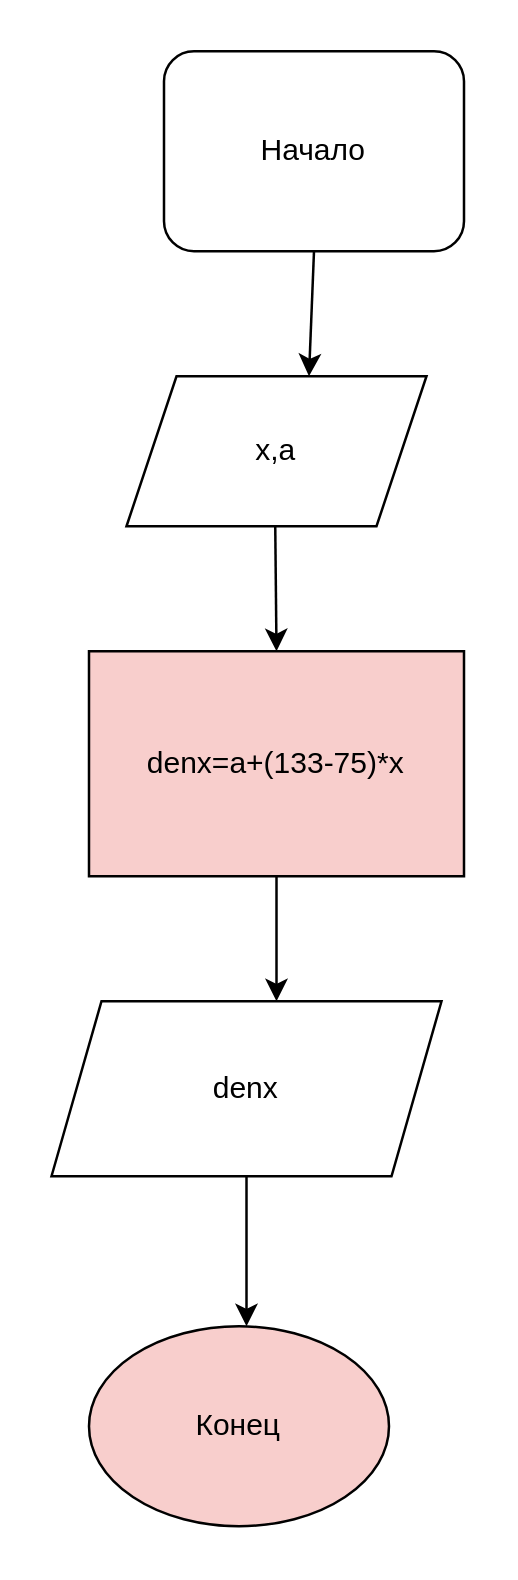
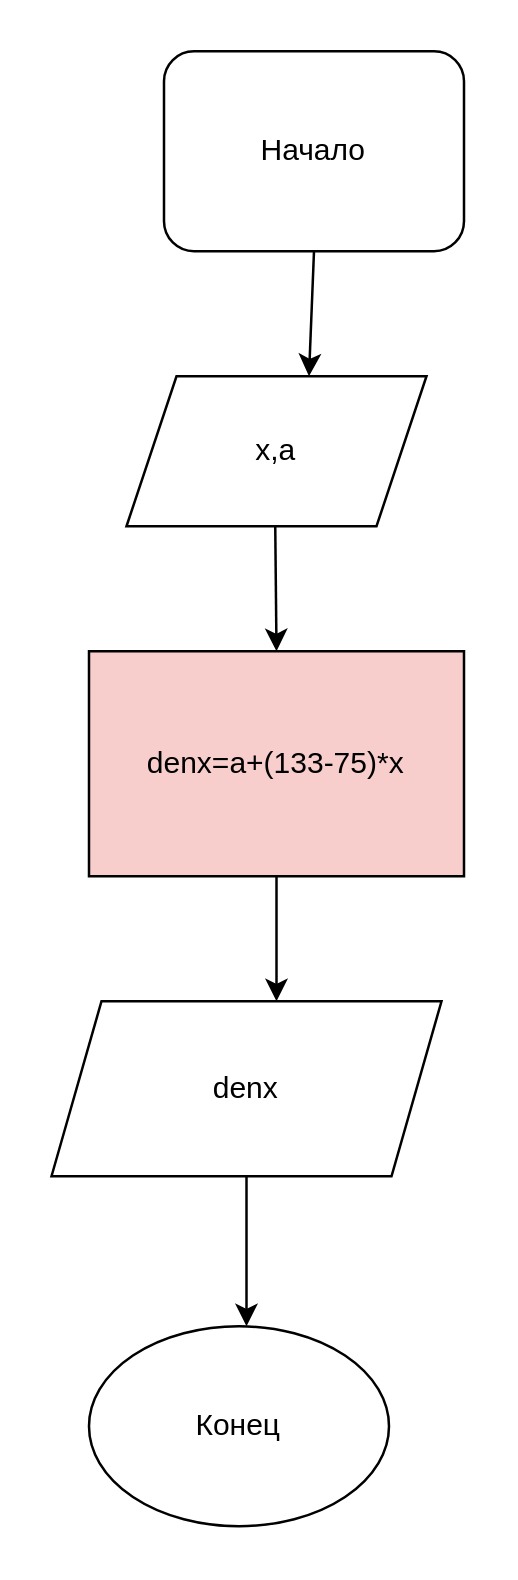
- <mxCell id="6" value="Конец" style="ellipse;whiteSpace=wrap;html=1;fillColor=#f8cecc;" parent="1" vertex="1"><mxGeometry x="35" y="530" width="120" height="80" as="geometry" /></mxCell>
+ <mxCell id="6" value="Конец" style="ellipse;whiteSpace=wrap;html=1;" parent="1" vertex="1"><mxGeometry x="35" y="530" width="120" height="80" as="geometry" /></mxCell>
